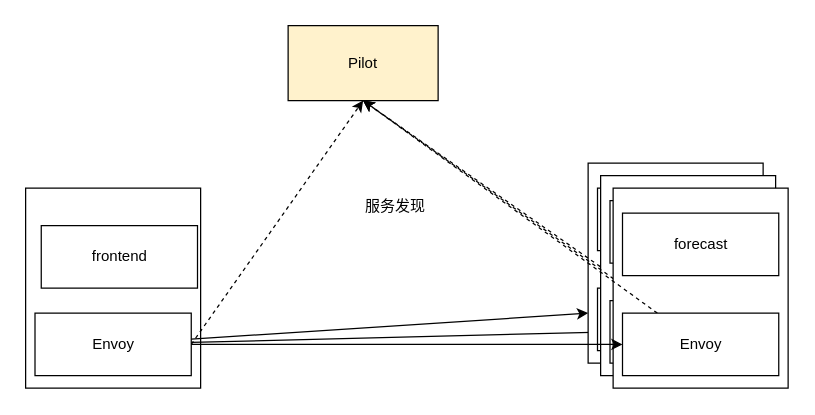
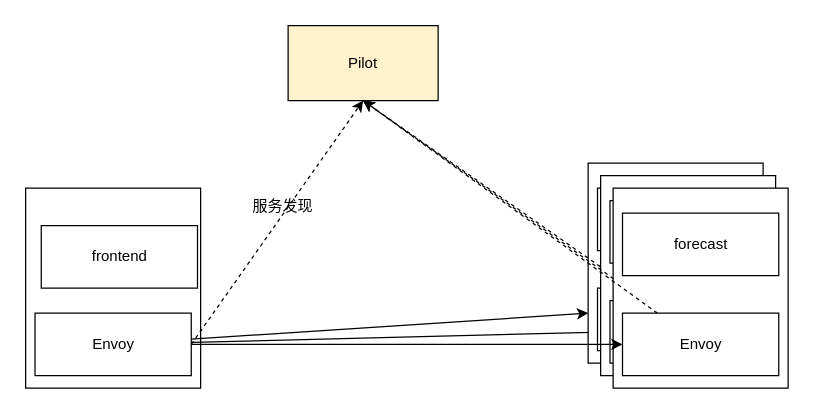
- <mxCell id="9" value="服务发现" style="text;html=1;strokeColor=none;fillColor=none;align=left;verticalAlign=middle;whiteSpace=wrap;rounded=0;" vertex="1" parent="1"><mxGeometry x="290" y="150" width="100" height="30" as="geometry" /></mxCell>
+ <mxCell id="9" value="服务发现" style="text;html=1;strokeColor=none;fillColor=none;align=left;verticalAlign=middle;whiteSpace=wrap;rounded=0;" vertex="1" parent="1"><mxGeometry x="200" y="150" width="100" height="30" as="geometry" /></mxCell>
